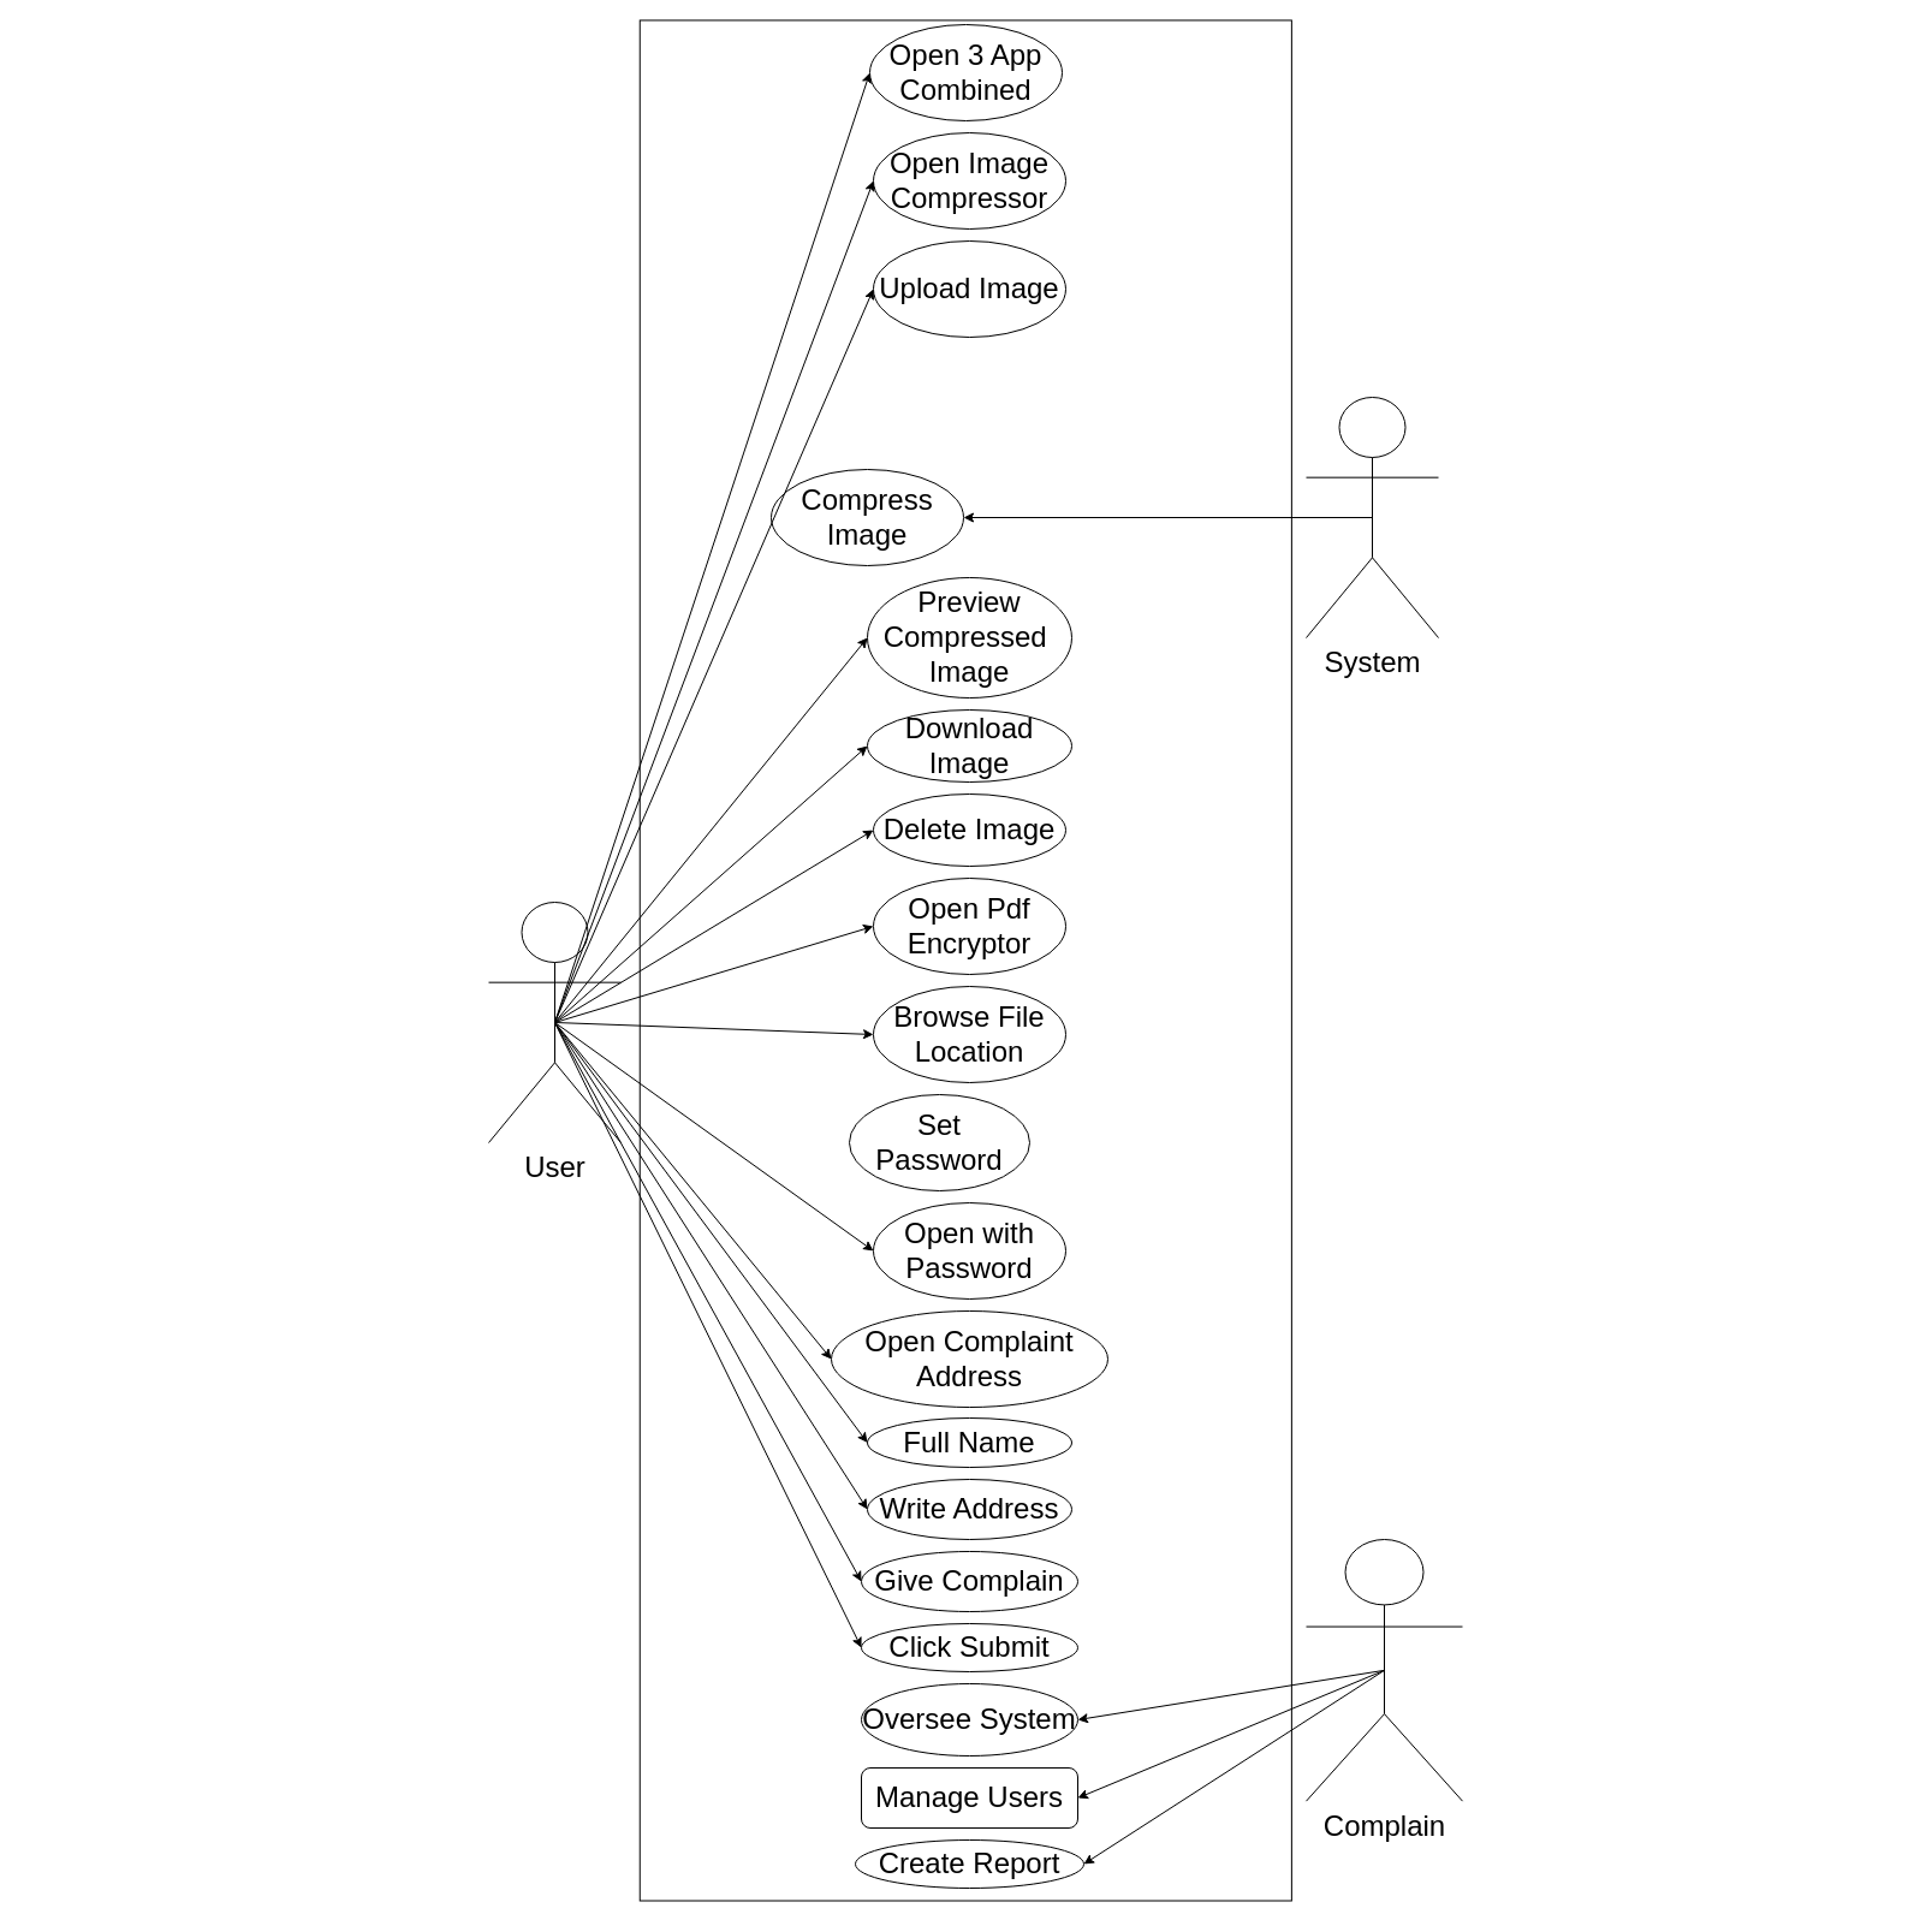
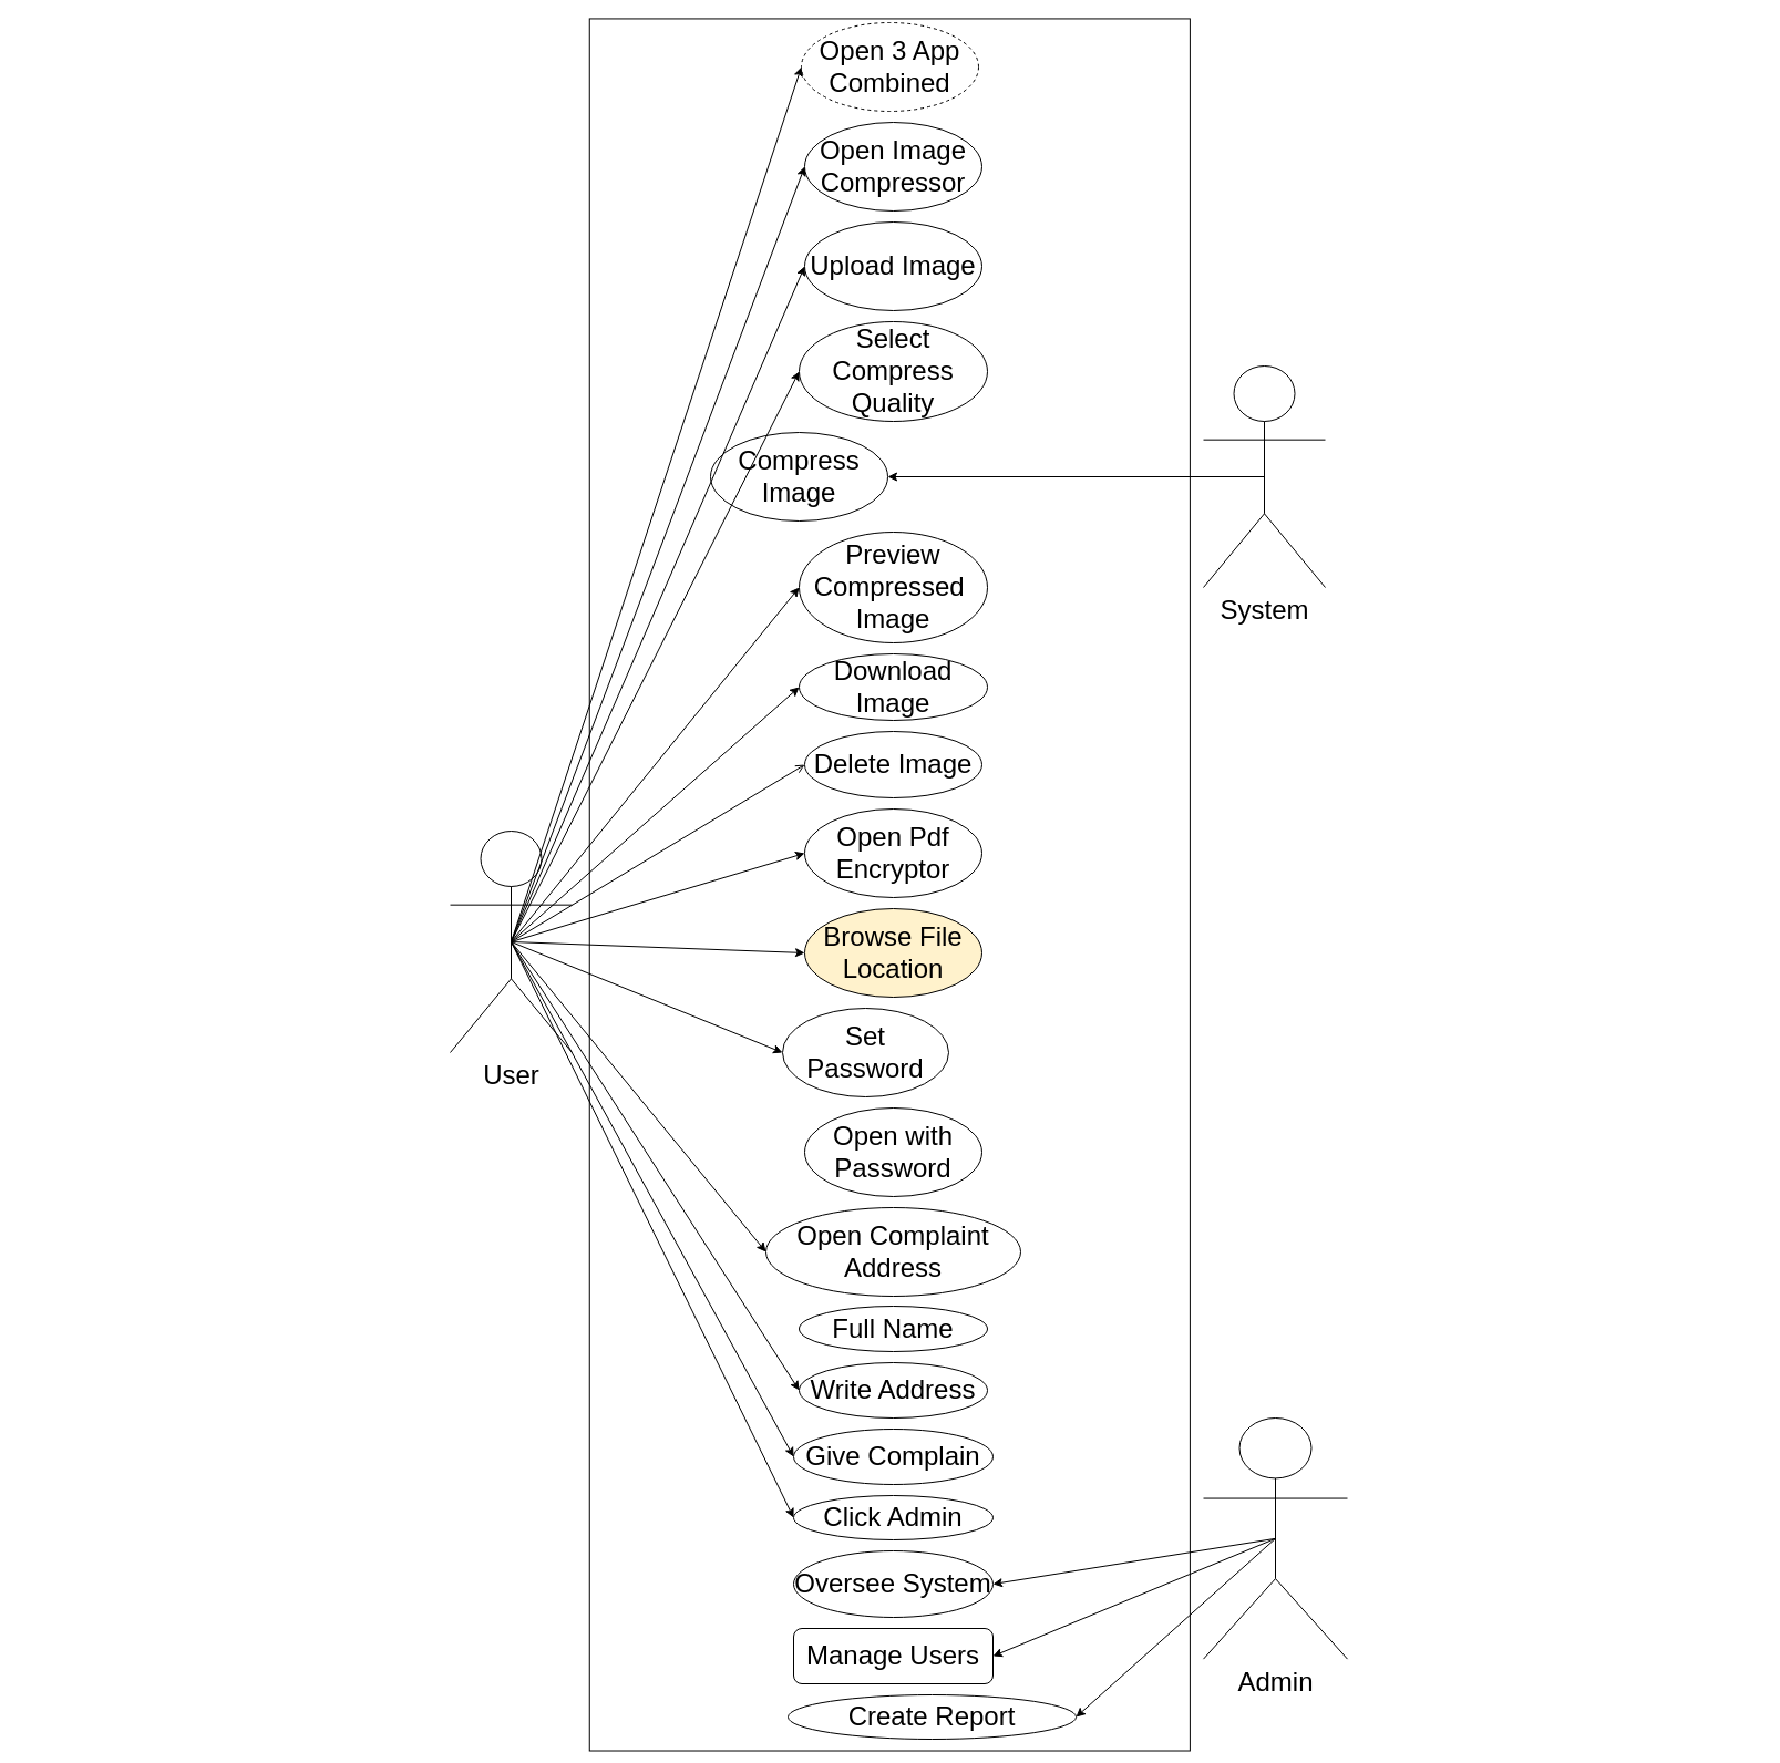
- <mxCell id="44" value="&lt;font style=&quot;font-size: 24px;&quot;&gt;Open 3 App Combined&lt;/font&gt;" style="ellipse;whiteSpace=wrap;html=1;" vertex="1" parent="1"><mxGeometry x="723" y="20" width="160" height="80" as="geometry" /></mxCell>
+ <mxCell id="44" value="&lt;font style=&quot;font-size: 24px;&quot;&gt;Open 3 App Combined&lt;/font&gt;" style="ellipse;whiteSpace=wrap;html=1;dashed=1;" vertex="1" parent="1"><mxGeometry x="723" y="20" width="160" height="80" as="geometry" /></mxCell>
+ <mxCell id="7" value="&lt;font style=&quot;font-size: 24px;&quot;&gt;Select Compress Quality&lt;/font&gt;" style="ellipse;whiteSpace=wrap;html=1;" parent="1" vertex="1"><mxGeometry x="721" y="290" width="170" height="90" as="geometry" /></mxCell>
+ <mxCell id="23" value="" style="endArrow=classic;html=1;rounded=0;exitX=0.5;exitY=0.5;exitDx=0;exitDy=0;exitPerimeter=0;entryX=0;entryY=0.5;entryDx=0;entryDy=0;" parent="1" source="3" target="7" edge="1"><mxGeometry width="50" height="50" relative="1" as="geometry"><mxPoint x="576" y="370" as="sourcePoint" /><mxPoint x="626" y="320" as="targetPoint" /></mxGeometry></mxCell>
- <mxCell id="29" value="" style="endArrow=classic;html=1;rounded=0;exitX=0.5;exitY=0.5;exitDx=0;exitDy=0;exitPerimeter=0;entryX=0;entryY=0.5;entryDx=0;entryDy=0;" parent="1" source="3" target="11" edge="1"><mxGeometry width="50" height="50" relative="1" as="geometry"><mxPoint x="666" y="560" as="sourcePoint" /><mxPoint x="716" y="510" as="targetPoint" /></mxGeometry></mxCell>
+ <mxCell id="29" value="" style="endArrow=open;html=1;rounded=0;exitX=0.5;exitY=0.5;exitDx=0;exitDy=0;exitPerimeter=0;entryX=0;entryY=0.5;entryDx=0;entryDy=0;" parent="1" source="3" target="11" edge="1"><mxGeometry width="50" height="50" relative="1" as="geometry"><mxPoint x="666" y="560" as="sourcePoint" /><mxPoint x="716" y="510" as="targetPoint" /></mxGeometry></mxCell>
- <mxCell id="14" value="&lt;font style=&quot;font-size: 24px;&quot;&gt;Browse File Location&lt;/font&gt;" style="ellipse;whiteSpace=wrap;html=1;" parent="1" vertex="1"><mxGeometry x="726" y="820" width="160" height="80" as="geometry" /></mxCell>
+ <mxCell id="14" value="&lt;font style=&quot;font-size: 24px;&quot;&gt;Browse File Location&lt;/font&gt;" style="ellipse;whiteSpace=wrap;html=1;fillColor=#fff2cc;" parent="1" vertex="1"><mxGeometry x="726" y="820" width="160" height="80" as="geometry" /></mxCell>
+ <mxCell id="30" value="" style="endArrow=classic;html=1;rounded=0;entryX=0;entryY=0.5;entryDx=0;entryDy=0;exitX=0.5;exitY=0.5;exitDx=0;exitDy=0;exitPerimeter=0;" parent="1" source="3" target="13" edge="1"><mxGeometry width="50" height="50" relative="1" as="geometry"><mxPoint x="666" y="740" as="sourcePoint" /><mxPoint x="716" y="690" as="targetPoint" /></mxGeometry></mxCell>
- <mxCell id="32" value="" style="endArrow=classic;html=1;rounded=0;exitX=0.5;exitY=0.5;exitDx=0;exitDy=0;exitPerimeter=0;entryX=0;entryY=0.5;entryDx=0;entryDy=0;" parent="1" source="3" target="15" edge="1"><mxGeometry width="50" height="50" relative="1" as="geometry"><mxPoint x="666" y="740" as="sourcePoint" /><mxPoint x="716" y="690" as="targetPoint" /></mxGeometry></mxCell>
- <mxCell id="33" value="" style="endArrow=classic;html=1;rounded=0;exitX=0.5;exitY=0.5;exitDx=0;exitDy=0;exitPerimeter=0;entryX=0;entryY=0.5;entryDx=0;entryDy=0;" parent="1" source="3" target="16" edge="1"><mxGeometry width="50" height="50" relative="1" as="geometry"><mxPoint x="926" y="900" as="sourcePoint" /><mxPoint x="976" y="850" as="targetPoint" /></mxGeometry></mxCell>
- <mxCell id="19" value="&lt;font style=&quot;font-size: 24px;&quot;&gt;Click Submit&lt;/font&gt;" style="ellipse;whiteSpace=wrap;html=1;" parent="1" vertex="1"><mxGeometry x="716" y="1350" width="180" height="40" as="geometry" /></mxCell>
+ <mxCell id="19" value="&lt;font style=&quot;font-size: 24px;&quot;&gt;Click Admin&lt;/font&gt;" style="ellipse;whiteSpace=wrap;html=1;" parent="1" vertex="1"><mxGeometry x="716" y="1350" width="180" height="40" as="geometry" /></mxCell>
- <mxCell id="5" value="&lt;font style=&quot;font-size: 24px;&quot;&gt;Complain&lt;/font&gt;" style="shape=umlActor;verticalLabelPosition=bottom;verticalAlign=top;html=1;outlineConnect=0;" parent="1" vertex="1"><mxGeometry x="1086" y="1280" width="130" height="217.65" as="geometry" /></mxCell>
+ <mxCell id="5" value="&lt;font style=&quot;font-size: 24px;&quot;&gt;Admin&lt;/font&gt;" style="shape=umlActor;verticalLabelPosition=bottom;verticalAlign=top;html=1;outlineConnect=0;" parent="1" vertex="1"><mxGeometry x="1086" y="1280" width="130" height="217.65" as="geometry" /></mxCell>
- <mxCell id="22" value="&lt;font style=&quot;font-size: 24px;&quot;&gt;Create Report&lt;/font&gt;" style="ellipse;whiteSpace=wrap;html=1;" parent="1" vertex="1"><mxGeometry x="711" y="1530" width="190" height="40" as="geometry" /></mxCell>
+ <mxCell id="22" value="&lt;font style=&quot;font-size: 24px;&quot;&gt;Create Report&lt;/font&gt;" style="ellipse;whiteSpace=wrap;html=1;" parent="1" vertex="1"><mxGeometry x="711" y="1530" width="260" height="40" as="geometry" /></mxCell>
